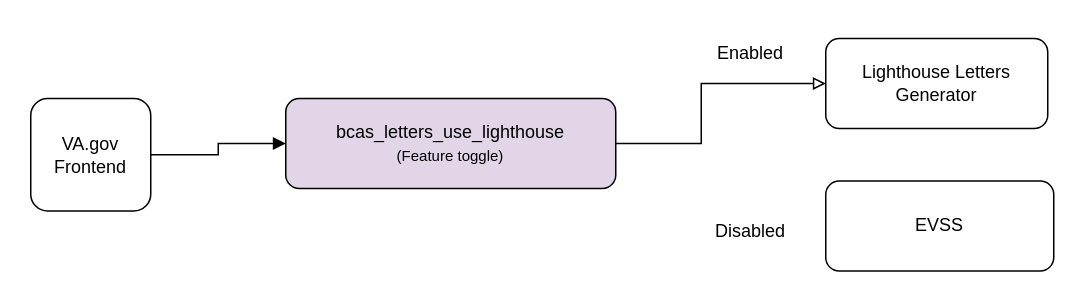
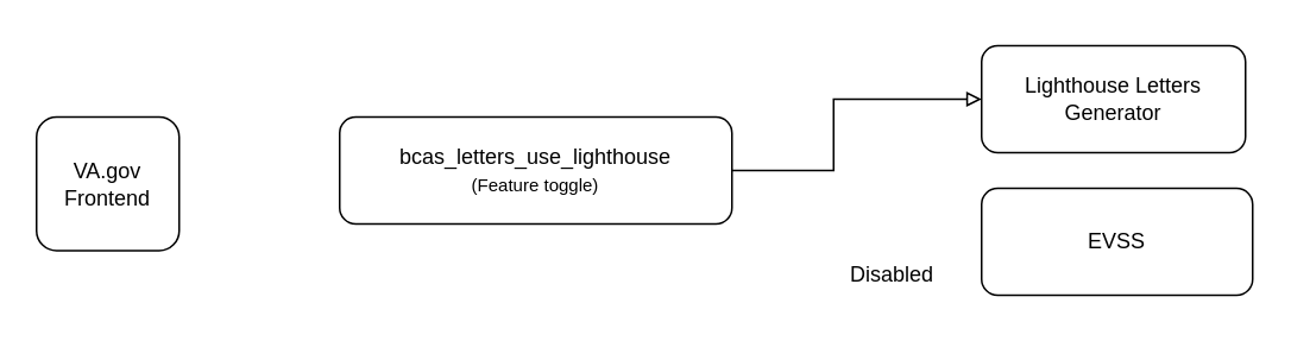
- <mxCell id="8" value="Enabled" style="text;html=1;align=center;verticalAlign=middle;whiteSpace=wrap;rounded=0;" parent="1" vertex="1"><mxGeometry x="470" y="20" width="60" height="30" as="geometry" /></mxCell>
- <mxCell id="5" value="&lt;div&gt;&lt;font style=&quot;font-size: 12px;&quot;&gt;bcas_letters_use_lighthouse&lt;/font&gt;&lt;/div&gt;&lt;div&gt;&lt;font style=&quot;font-size: 10px;&quot;&gt;(Feature toggle)&lt;/font&gt;&lt;/div&gt;" style="rounded=1;whiteSpace=wrap;html=1;fillColor=#e1d5e7;" parent="1" vertex="1"><mxGeometry x="190" y="65" width="220" height="60" as="geometry" /></mxCell>
+ <mxCell id="5" value="&lt;div&gt;&lt;font style=&quot;font-size: 12px;&quot;&gt;bcas_letters_use_lighthouse&lt;/font&gt;&lt;/div&gt;&lt;div&gt;&lt;font style=&quot;font-size: 10px;&quot;&gt;(Feature toggle)&lt;/font&gt;&lt;/div&gt;" style="rounded=1;whiteSpace=wrap;html=1;" parent="1" vertex="1"><mxGeometry x="190" y="65" width="220" height="60" as="geometry" /></mxCell>
- <mxCell id="2" value="" style="edgeStyle=orthogonalEdgeStyle;rounded=0;orthogonalLoop=1;jettySize=auto;html=1;endArrow=block;endFill=1;" parent="1" source="3" target="5" edge="1"><mxGeometry relative="1" as="geometry" /></mxCell>
- <mxCell id="7" value="EVSS" style="rounded=1;whiteSpace=wrap;html=1;" parent="1" vertex="1"><mxGeometry x="550" y="120" width="152" height="60" as="geometry" /></mxCell>
+ <mxCell id="7" value="EVSS" style="rounded=1;whiteSpace=wrap;html=1;" parent="1" vertex="1"><mxGeometry x="550" y="105" width="152" height="60" as="geometry" /></mxCell>
